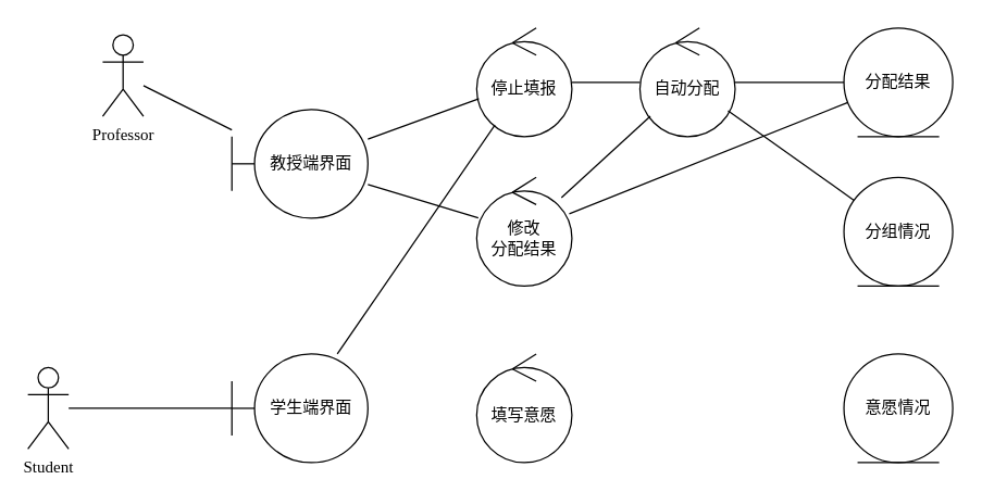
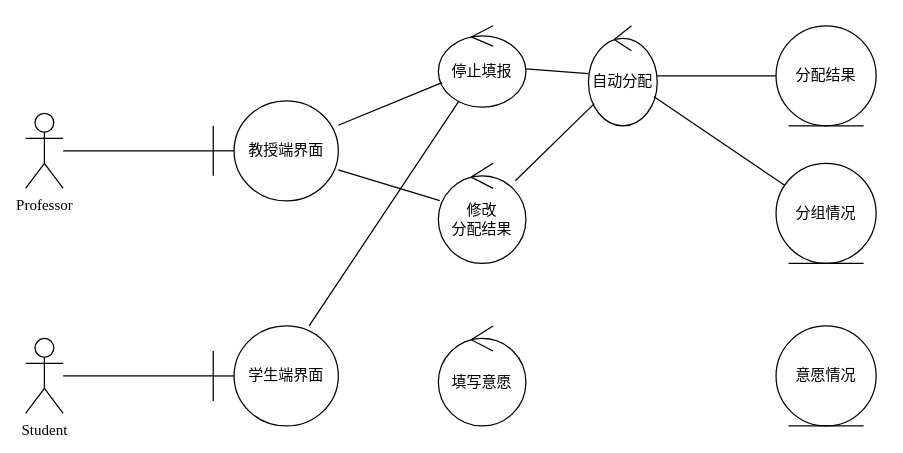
- <mxCell id="2" value="Professor" style="shape=umlActor;verticalLabelPosition=bottom;verticalAlign=top;html=1;fontFamily=&quot;Times New Roman&quot;, SimSun, sans-serif;" vertex="1" parent="1"><mxGeometry x="75" y="25" width="30" height="60" as="geometry" /></mxCell>
+ <mxCell id="2" value="Professor" style="shape=umlActor;verticalLabelPosition=bottom;verticalAlign=top;html=1;fontFamily=&quot;Times New Roman&quot;, SimSun, sans-serif;" vertex="1" parent="1"><mxGeometry x="20" y="90" width="30" height="60" as="geometry" /></mxCell>
- <mxCell id="7" value="停止填报" style="ellipse;shape=umlControl;whiteSpace=wrap;html=1;fontFamily=&quot;Times New Roman&quot;, SimSun, sans-serif;" vertex="1" parent="1"><mxGeometry x="350" y="20" width="70" height="80" as="geometry" /></mxCell>
+ <mxCell id="7" value="停止填报" style="ellipse;shape=umlControl;whiteSpace=wrap;html=1;fontFamily=&quot;Times New Roman&quot;, SimSun, sans-serif;" vertex="1" parent="1"><mxGeometry x="350" y="20" width="70" height="65" as="geometry" /></mxCell>
- <mxCell id="17" value="自动分配" style="ellipse;shape=umlControl;whiteSpace=wrap;html=1;fontFamily=&quot;Times New Roman&quot;, SimSun, sans-serif;" vertex="1" parent="1"><mxGeometry x="470" y="20" width="70" height="80" as="geometry" /></mxCell>
+ <mxCell id="17" value="自动分配" style="ellipse;shape=umlControl;whiteSpace=wrap;html=1;fontFamily=&quot;Times New Roman&quot;, SimSun, sans-serif;" vertex="1" parent="1"><mxGeometry x="470" y="20" width="55" height="80" as="geometry" /></mxCell>
- <mxCell id="22" value="" style="endArrow=none;html=1;" edge="1" parent="1" source="8" target="16"><mxGeometry width="50" height="50" relative="1" as="geometry"><mxPoint x="460" y="230" as="sourcePoint" /><mxPoint x="510" y="180" as="targetPoint" /></mxGeometry></mxCell>
